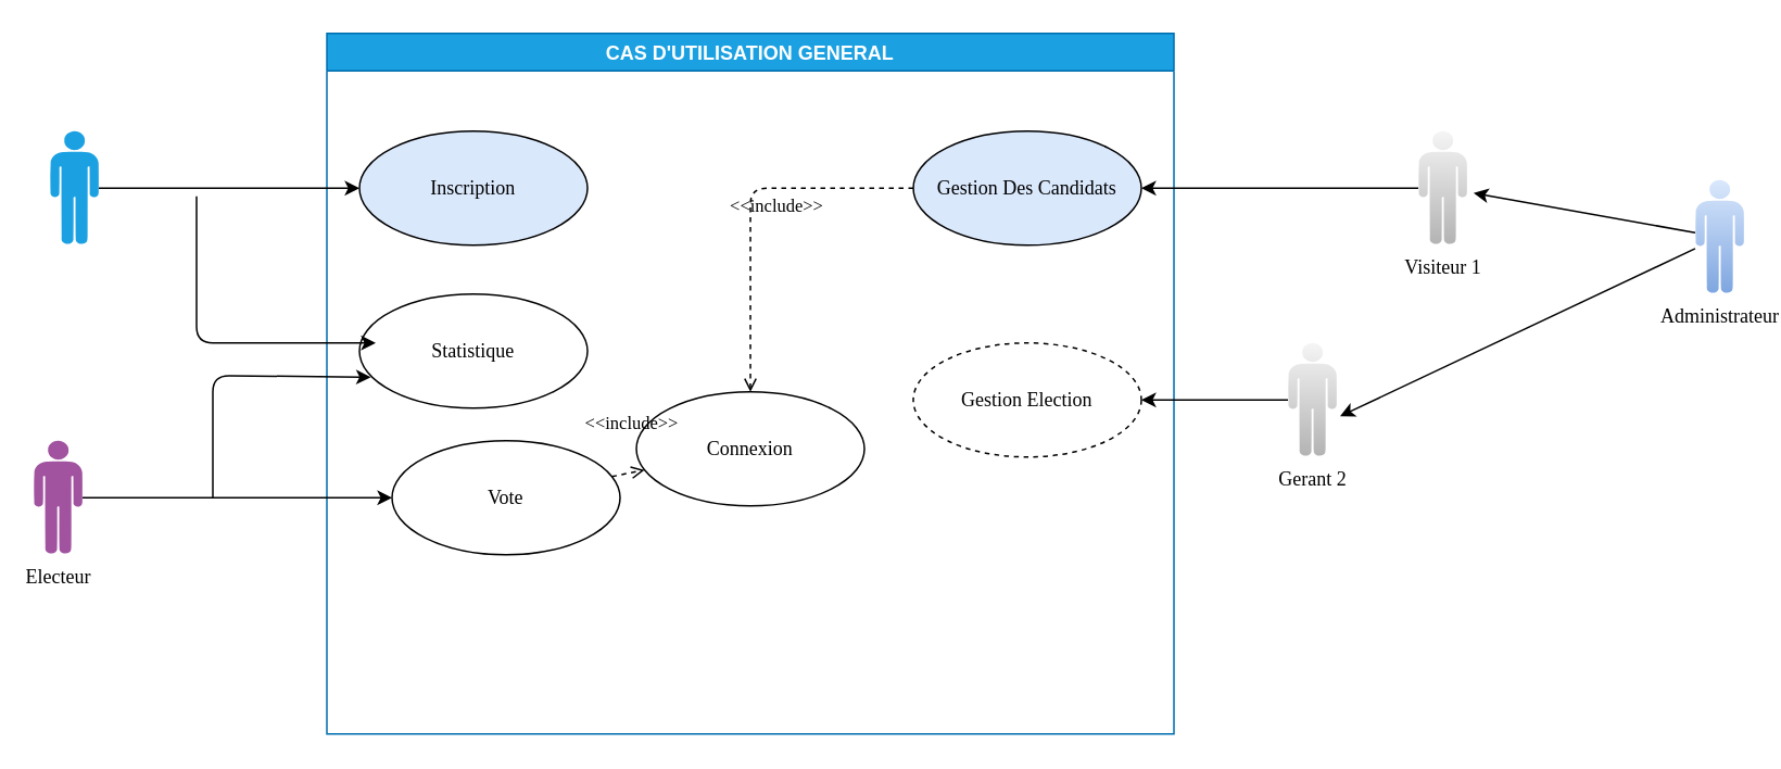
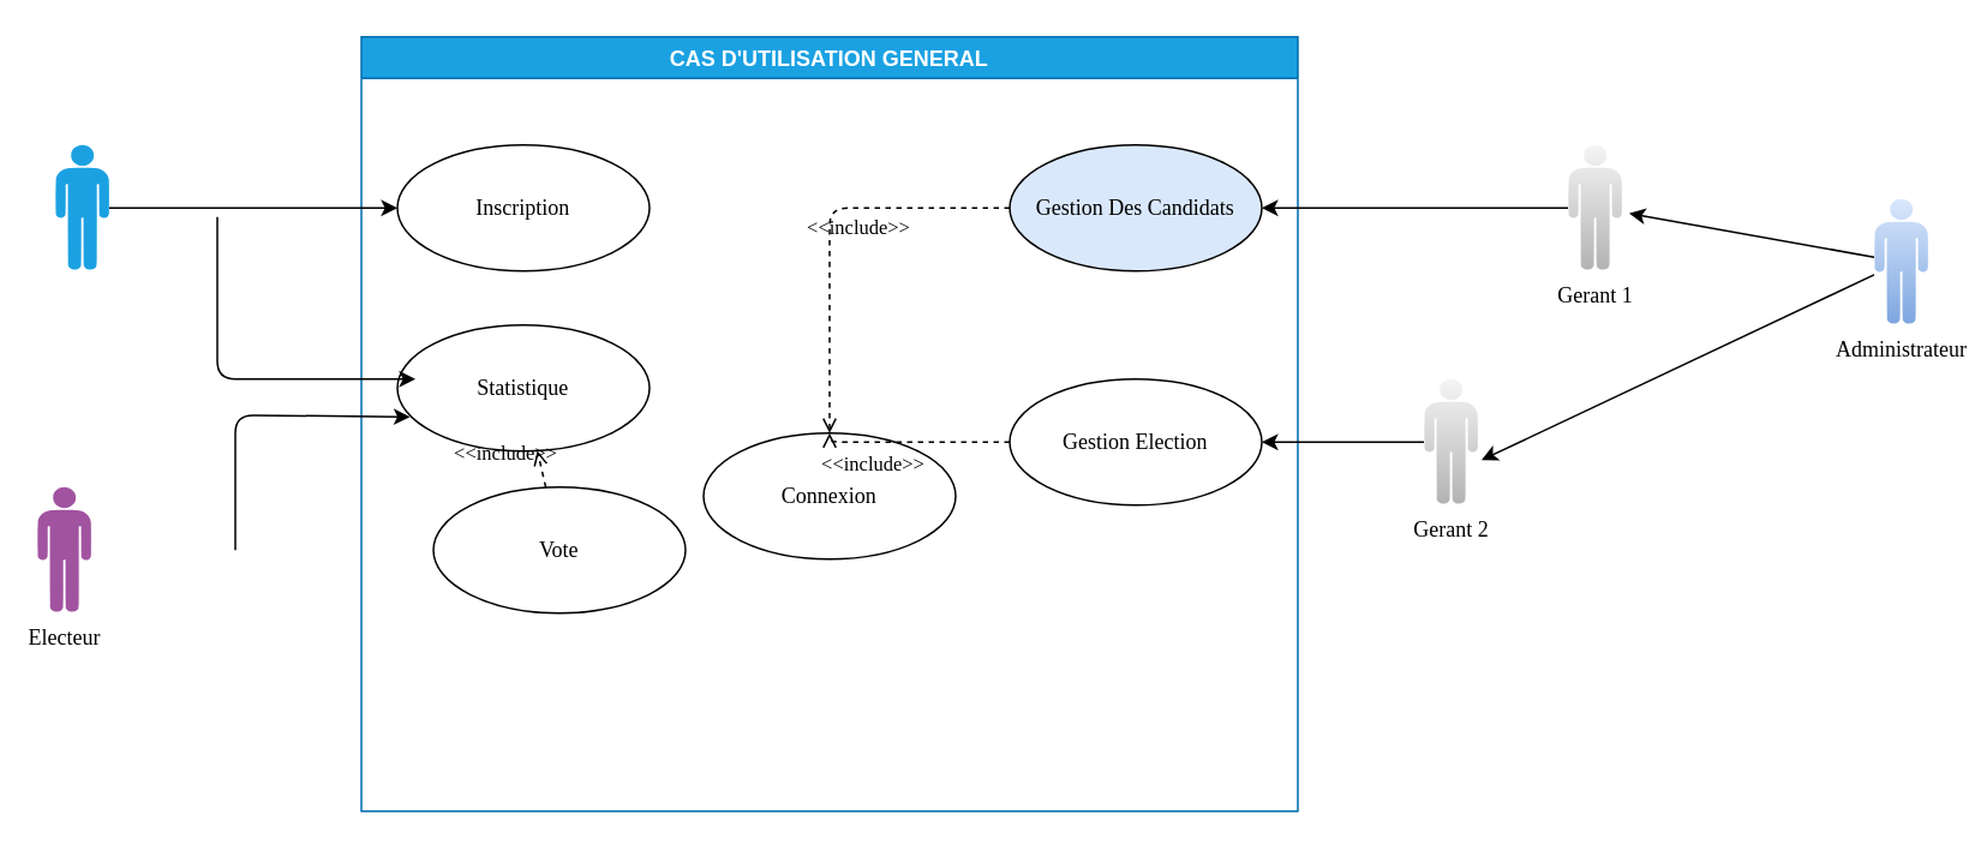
- <mxCell id="3" value="&lt;font face=&quot;Georgia&quot;&gt;Inscription&lt;/font&gt;" style="ellipse;whiteSpace=wrap;html=1;fillColor=#dae8fc;" parent="2" vertex="1"><mxGeometry x="20" y="60" width="140" height="70" as="geometry" /></mxCell>
+ <mxCell id="3" value="&lt;font face=&quot;Georgia&quot;&gt;Inscription&lt;/font&gt;" style="ellipse;whiteSpace=wrap;html=1;" parent="2" vertex="1"><mxGeometry x="20" y="60" width="140" height="70" as="geometry" /></mxCell>
- <mxCell id="17" value="Visiteur 1" style="verticalLabelPosition=bottom;sketch=0;html=1;fillColor=#f5f5f5;verticalAlign=top;align=center;pointerEvents=1;shape=mxgraph.cisco_safe.design.actor_2;fontFamily=Georgia;gradientColor=#b3b3b3;strokeColor=#666666;" parent="1" vertex="1"><mxGeometry x="870" y="80" width="30" height="70" as="geometry" /></mxCell>
+ <mxCell id="17" value="Gerant 1" style="verticalLabelPosition=bottom;sketch=0;html=1;fillColor=#f5f5f5;verticalAlign=top;align=center;pointerEvents=1;shape=mxgraph.cisco_safe.design.actor_2;fontFamily=Georgia;gradientColor=#b3b3b3;strokeColor=#666666;" parent="1" vertex="1"><mxGeometry x="870" y="80" width="30" height="70" as="geometry" /></mxCell>
+ <mxCell id="10" value="&amp;lt;&amp;lt;include&amp;gt;&amp;gt;" style="html=1;verticalAlign=bottom;labelBackgroundColor=none;endArrow=open;endFill=0;dashed=1;fontFamily=Georgia;entryX=0.5;entryY=0;entryDx=0;entryDy=0;exitX=0;exitY=0.5;exitDx=0;exitDy=0;" parent="2" source="8" target="4" edge="1"><mxGeometry x="0.463" y="21" width="160" relative="1" as="geometry"><mxPoint x="260" y="190" as="sourcePoint" /><mxPoint x="320.377" y="303.112" as="targetPoint" /><mxPoint x="1" as="offset" /><Array as="points"><mxPoint x="260" y="225" /></Array></mxGeometry></mxCell>
- <mxCell id="8" value="&lt;font face=&quot;Georgia&quot;&gt;Gestion Election&lt;/font&gt;" style="ellipse;whiteSpace=wrap;html=1;dashed=1;" parent="2" vertex="1"><mxGeometry x="360" y="190" width="140" height="70" as="geometry" /></mxCell>
+ <mxCell id="8" value="&lt;font face=&quot;Georgia&quot;&gt;Gestion Election&lt;/font&gt;" style="ellipse;whiteSpace=wrap;html=1;" parent="2" vertex="1"><mxGeometry x="360" y="190" width="140" height="70" as="geometry" /></mxCell>
- <mxCell id="9" value="&amp;lt;&amp;lt;include&amp;gt;&amp;gt;" style="html=1;verticalAlign=bottom;labelBackgroundColor=none;endArrow=open;endFill=0;dashed=1;fontFamily=Georgia;" parent="2" source="5" target="4" edge="1"><mxGeometry x="0.463" y="21" width="160" relative="1" as="geometry"><mxPoint x="190" y="180" as="sourcePoint" /><mxPoint x="350" y="180" as="targetPoint" /><mxPoint x="1" as="offset" /></mxGeometry></mxCell>
+ <mxCell id="9" value="&amp;lt;&amp;lt;include&amp;gt;&amp;gt;" style="html=1;verticalAlign=bottom;labelBackgroundColor=none;endArrow=open;endFill=0;dashed=1;fontFamily=Georgia;" parent="2" source="5" target="6" edge="1"><mxGeometry x="0.463" y="21" width="160" relative="1" as="geometry"><mxPoint x="190" y="180" as="sourcePoint" /><mxPoint x="350" y="180" as="targetPoint" /><mxPoint x="1" as="offset" /></mxGeometry></mxCell>
- <mxCell id="14" style="edgeStyle=none;html=1;fontFamily=Georgia;" parent="1" source="15" target="5" edge="1"><mxGeometry relative="1" as="geometry" /></mxCell>
